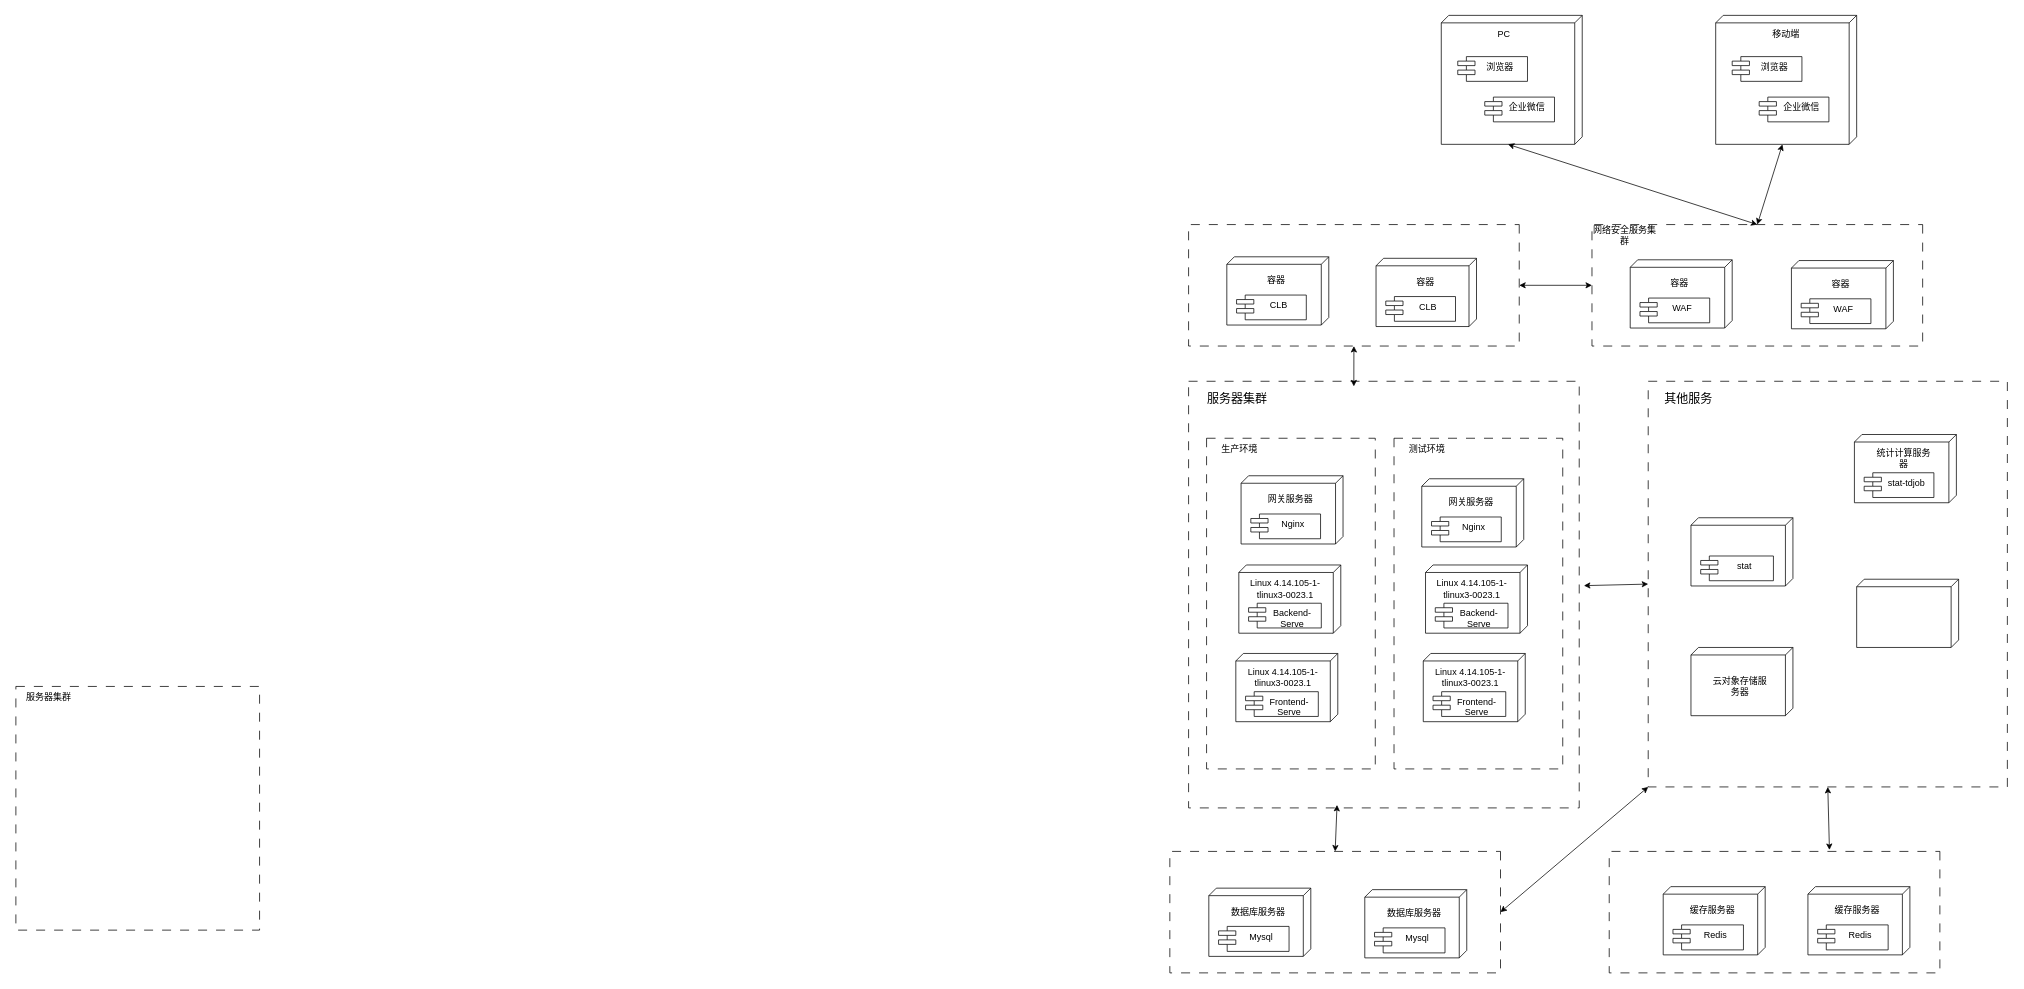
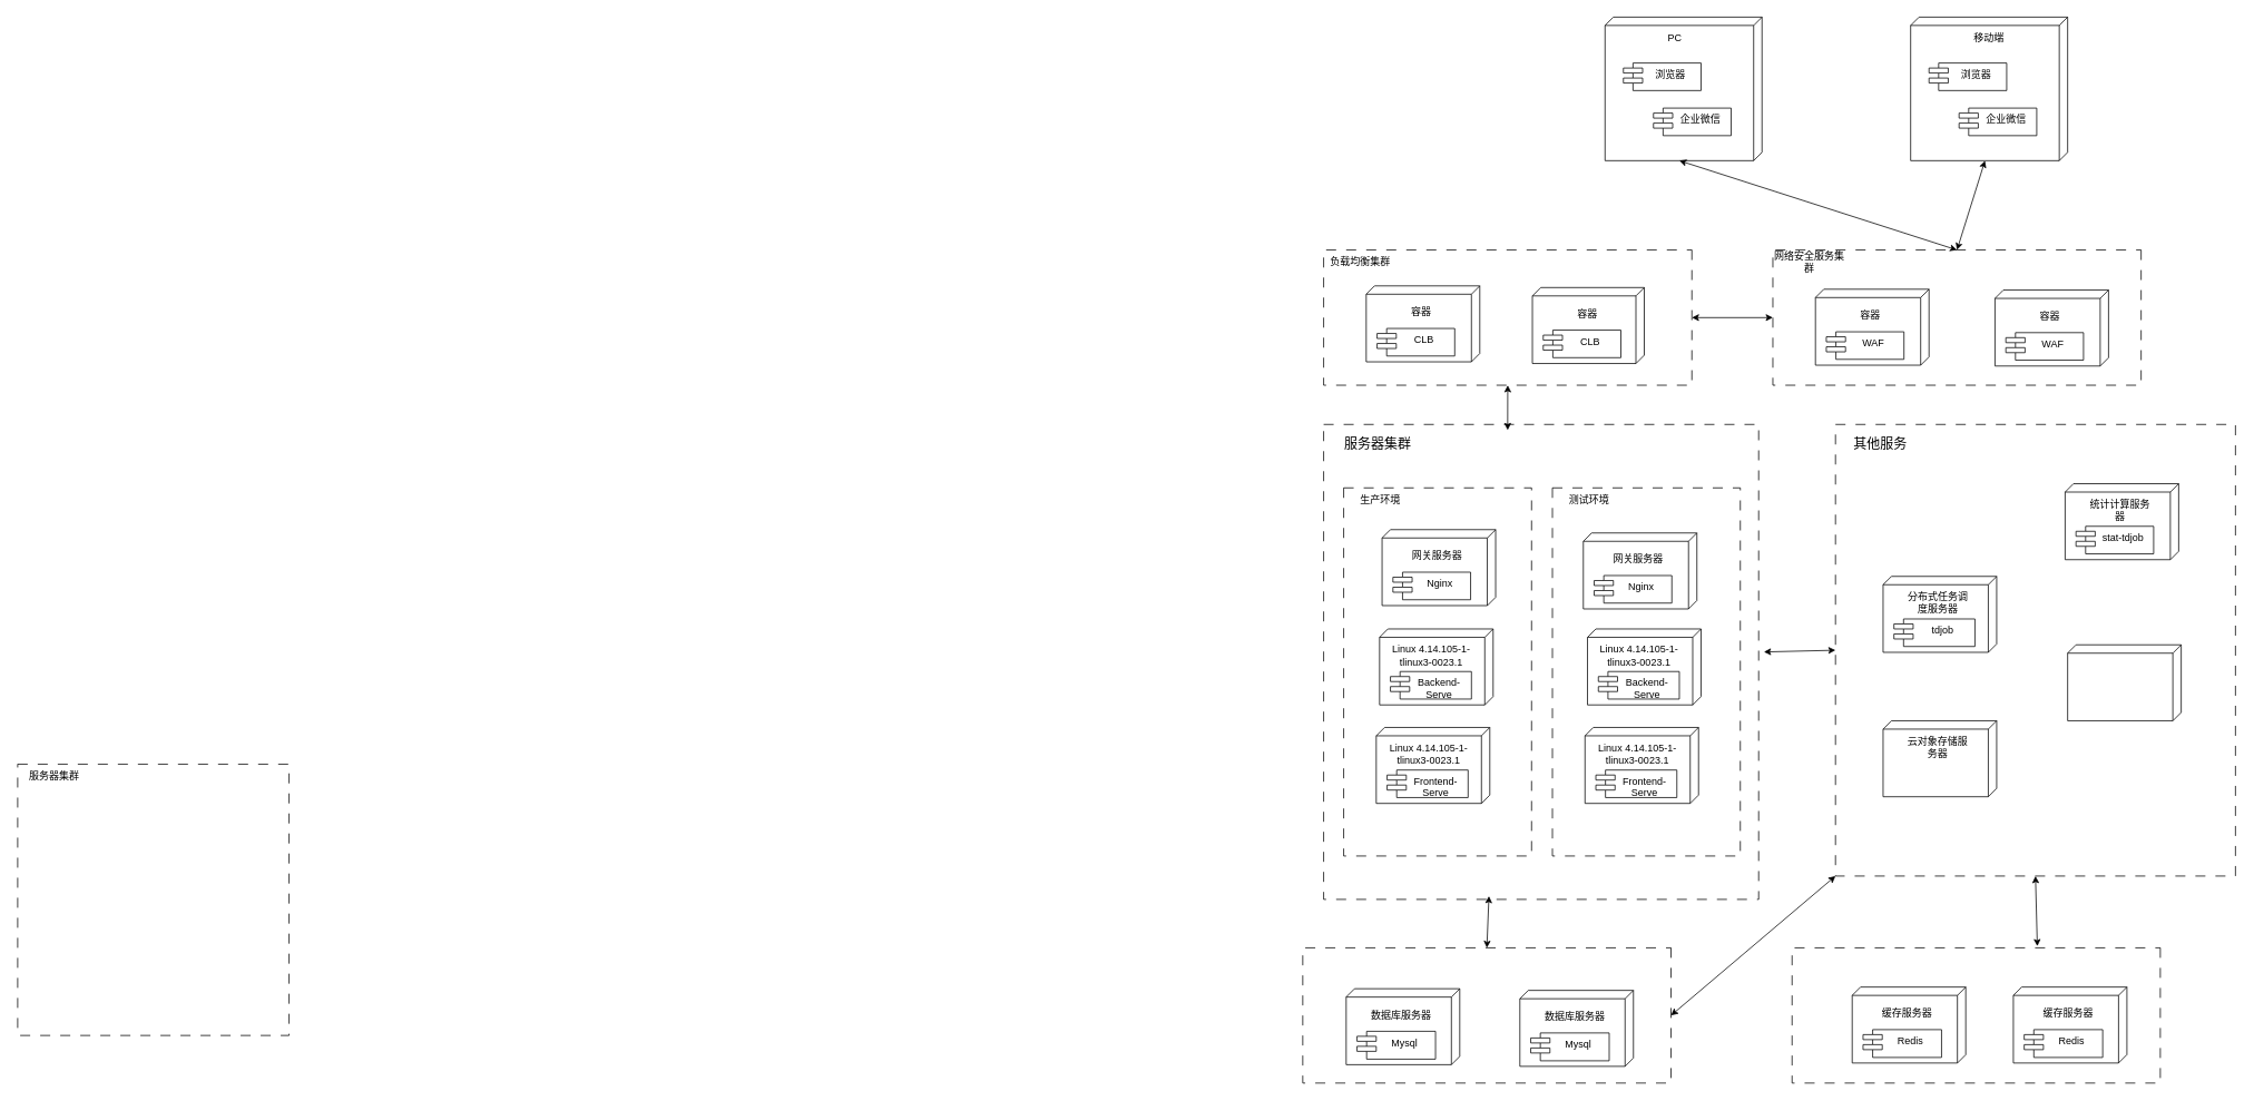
+ <mxCell id="75" value="负载均衡集群" style="text;html=1;align=center;verticalAlign=middle;whiteSpace=wrap;rounded=0;" vertex="1" parent="1"><mxGeometry x="1584" y="299" width="88" height="30" as="geometry" /></mxCell>
+ <mxCell id="32" value="分布式任务调度服务器" style="text;html=1;align=center;verticalAlign=middle;whiteSpace=wrap;rounded=0;" parent="29" vertex="1"><mxGeometry x="25" y="17" width="82" height="30" as="geometry" /></mxCell>
- <mxCell id="31" value="stat" style="shape=module;align=left;spacingLeft=20;align=center;verticalAlign=top;whiteSpace=wrap;html=1;jettyWidth=23;jettyHeight=6;" parent="29" vertex="1"><mxGeometry x="13" y="51" width="97" height="33" as="geometry" /></mxCell>
+ <mxCell id="31" value="tdjob" style="shape=module;align=left;spacingLeft=20;align=center;verticalAlign=top;whiteSpace=wrap;html=1;jettyWidth=23;jettyHeight=6;" parent="29" vertex="1"><mxGeometry x="13" y="51" width="97" height="33" as="geometry" /></mxCell>
- <mxCell id="24" value="云对象存储服务器" style="text;html=1;align=center;verticalAlign=middle;whiteSpace=wrap;rounded=0;" parent="22" vertex="1"><mxGeometry x="25" y="37" width="81" height="30" as="geometry" /></mxCell>
+ <mxCell id="24" value="云对象存储服务器" style="text;html=1;align=center;verticalAlign=middle;whiteSpace=wrap;rounded=0;" parent="22" vertex="1"><mxGeometry x="25" y="17" width="81" height="30" as="geometry" /></mxCell>
